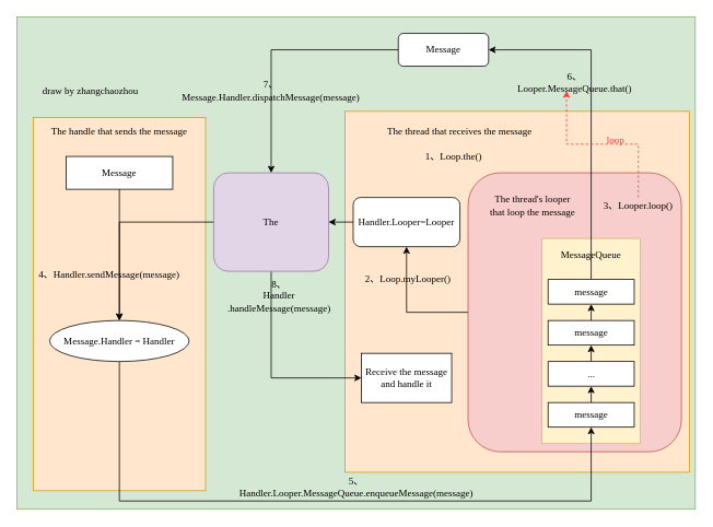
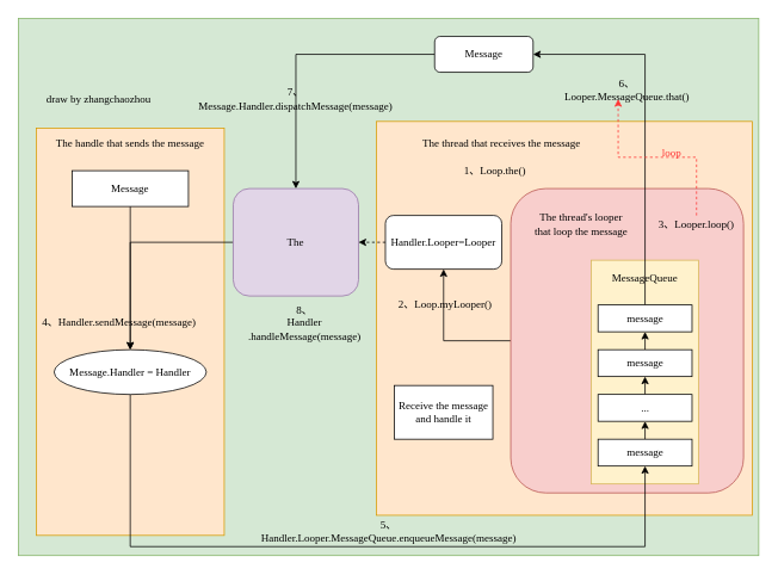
- <mxCell id="37" style="edgeStyle=orthogonalEdgeStyle;rounded=0;orthogonalLoop=1;jettySize=auto;html=1;exitX=0;exitY=0.5;exitDx=0;exitDy=0;entryX=1;entryY=0.5;entryDx=0;entryDy=0;fontFamily=Comic Sans MS;" parent="1" source="38" target="10" edge="1"><mxGeometry relative="1" as="geometry" /></mxCell>
+ <mxCell id="37" style="edgeStyle=orthogonalEdgeStyle;rounded=0;orthogonalLoop=1;jettySize=auto;html=1;exitX=0;exitY=0.5;exitDx=0;exitDy=0;entryX=1;entryY=0.5;entryDx=0;entryDy=0;fontFamily=Comic Sans MS;dashed=1;" parent="1" source="38" target="10" edge="1"><mxGeometry relative="1" as="geometry" /></mxCell>
- <mxCell id="36" value="4、Handler.sendMessage(message)" style="text;html=1;fontFamily=Comic Sans MS;" parent="1" vertex="1"><mxGeometry x="45" y="320" width="200" height="30" as="geometry" /></mxCell>
+ <mxCell id="36" value="4、Handler.sendMessage(message)" style="text;html=1;fontFamily=Comic Sans MS;" parent="1" vertex="1"><mxGeometry x="45" y="345" width="200" height="30" as="geometry" /></mxCell>
- <mxCell id="8" style="edgeStyle=orthogonalEdgeStyle;rounded=0;orthogonalLoop=1;jettySize=auto;html=1;exitX=0.5;exitY=1;exitDx=0;exitDy=0;entryX=0;entryY=0.5;entryDx=0;entryDy=0;fontFamily=Comic Sans MS;" parent="1" source="10" target="31" edge="1"><mxGeometry relative="1" as="geometry" /></mxCell>
